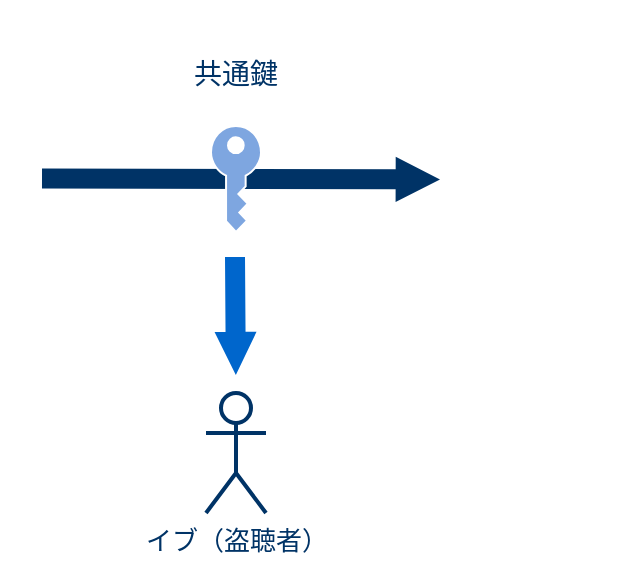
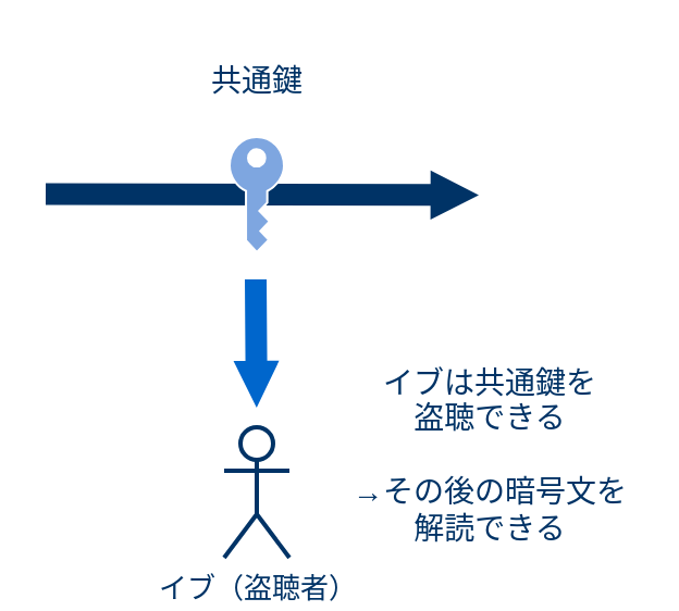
+ <mxCell id="6" value="&lt;span style=&quot;font-size: 14px&quot;&gt;&lt;font color=&quot;#003366&quot;&gt;イブは共通鍵を&lt;br&gt;盗聴できる&lt;br&gt;&lt;br&gt;→その後の暗号文を解読できる&lt;/font&gt;&lt;br&gt;&lt;/span&gt;" style="text;html=1;strokeColor=none;fillColor=none;align=center;verticalAlign=middle;whiteSpace=wrap;rounded=0;" vertex="1" parent="1"><mxGeometry x="160" y="164" width="130" height="90" as="geometry" /></mxCell>
